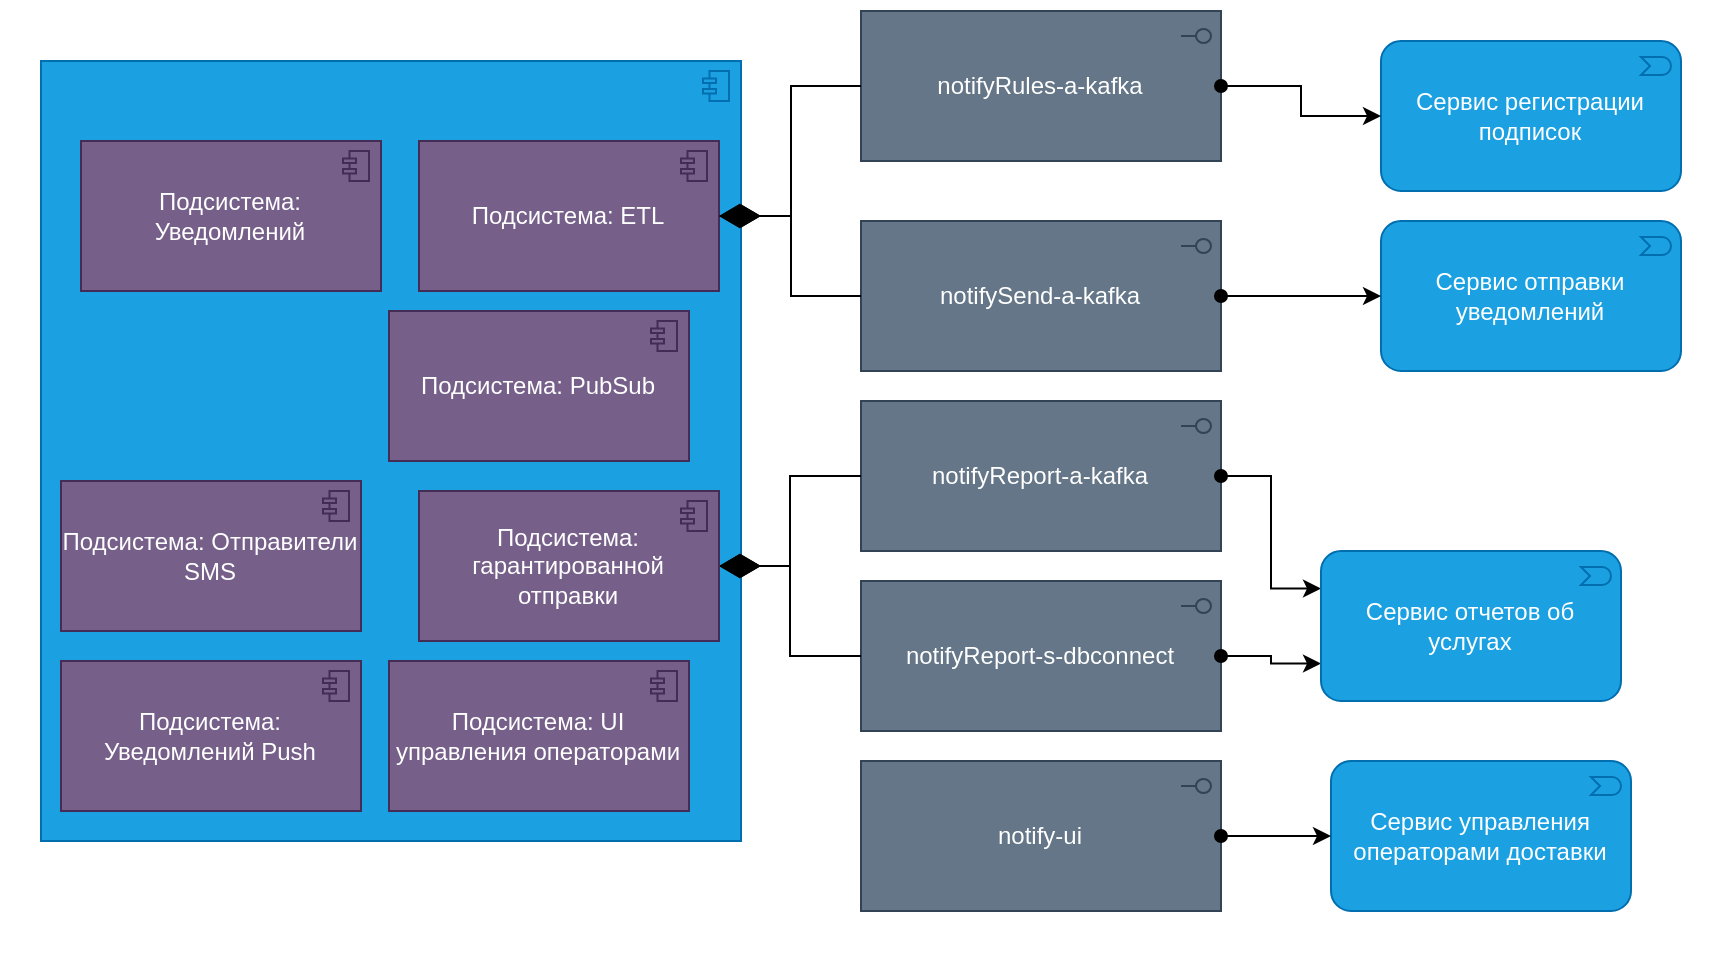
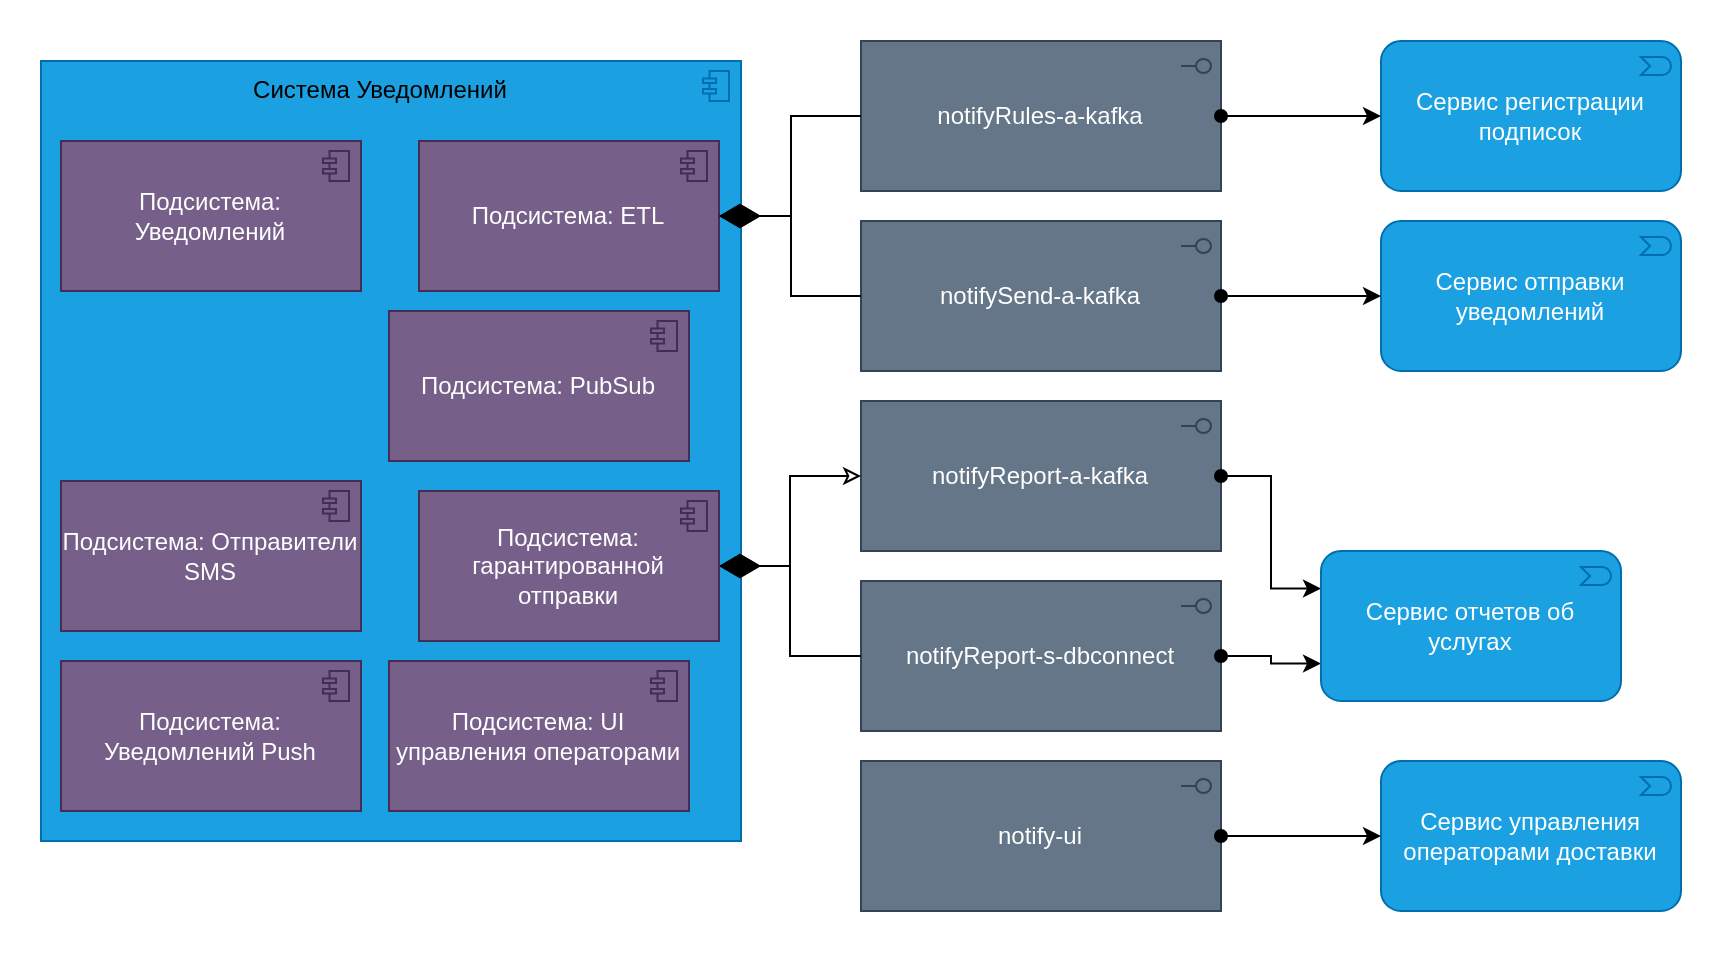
- <mxCell id="25" value="notifyRules-a-kafka" style="html=1;outlineConnect=0;whiteSpace=wrap;fillColor=#647687;shape=mxgraph.archimate3.application;appType=interface;archiType=square;fontColor=#ffffff;strokeColor=#314354;" vertex="1" parent="1"><mxGeometry x="430" y="5" width="180" height="75" as="geometry" /></mxCell>
+ <mxCell id="25" value="notifyRules-a-kafka" style="html=1;outlineConnect=0;whiteSpace=wrap;fillColor=#647687;shape=mxgraph.archimate3.application;appType=interface;archiType=square;fontColor=#ffffff;strokeColor=#314354;" vertex="1" parent="1"><mxGeometry x="430" y="20" width="180" height="75" as="geometry" /></mxCell>
+ <mxCell id="6" value="Система Уведомлений" style="text;html=1;strokeColor=none;fillColor=none;align=center;verticalAlign=middle;whiteSpace=wrap;rounded=0;" parent="1" vertex="1"><mxGeometry x="40" y="30" width="300" height="30" as="geometry" /></mxCell>
- <mxCell id="7" value="Подсистема: Уведомлений" style="html=1;outlineConnect=0;whiteSpace=wrap;fillColor=#76608a;shape=mxgraph.archimate3.application;appType=comp;archiType=square;strokeColor=#432D57;fontColor=#ffffff;" parent="1" vertex="1"><mxGeometry x="40" y="70" width="150" height="75" as="geometry" /></mxCell>
+ <mxCell id="7" value="Подсистема: Уведомлений" style="html=1;outlineConnect=0;whiteSpace=wrap;fillColor=#76608a;shape=mxgraph.archimate3.application;appType=comp;archiType=square;strokeColor=#432D57;fontColor=#ffffff;" parent="1" vertex="1"><mxGeometry x="30" y="70" width="150" height="75" as="geometry" /></mxCell>
- <mxCell id="11" value="" style="endArrow=none;html=1;rounded=0;exitX=1;exitY=0.5;exitDx=0;exitDy=0;exitPerimeter=0;entryX=0;entryY=0.5;entryDx=0;entryDy=0;entryPerimeter=0;endFill=0;startArrow=diamondThin;startFill=1;startSize=18;edgeStyle=orthogonalEdgeStyle;" parent="1" source="18" target="9" edge="1"><mxGeometry width="50" height="50" relative="1" as="geometry"><mxPoint x="360" y="254" as="sourcePoint" /><mxPoint x="450" y="148" as="targetPoint" /></mxGeometry></mxCell>
+ <mxCell id="11" value="" style="endArrow=classic;html=1;rounded=0;exitX=1;exitY=0.5;exitDx=0;exitDy=0;exitPerimeter=0;entryX=0;entryY=0.5;entryDx=0;entryDy=0;entryPerimeter=0;endFill=0;startArrow=diamondThin;startFill=1;startSize=18;edgeStyle=orthogonalEdgeStyle;" parent="1" source="18" target="9" edge="1"><mxGeometry width="50" height="50" relative="1" as="geometry"><mxPoint x="360" y="254" as="sourcePoint" /><mxPoint x="450" y="148" as="targetPoint" /></mxGeometry></mxCell>
- <mxCell id="22" value="Сервис управления операторами доставки" style="html=1;outlineConnect=0;whiteSpace=wrap;fillColor=#1ba1e2;shape=mxgraph.archimate3.application;appType=event;archiType=rounded;strokeColor=#006EAF;fontColor=#ffffff;" vertex="1" parent="1"><mxGeometry x="665" y="380" width="150" height="75" as="geometry" /></mxCell>
+ <mxCell id="22" value="Сервис управления операторами доставки" style="html=1;outlineConnect=0;whiteSpace=wrap;fillColor=#1ba1e2;shape=mxgraph.archimate3.application;appType=event;archiType=rounded;strokeColor=#006EAF;fontColor=#ffffff;" vertex="1" parent="1"><mxGeometry x="690" y="380" width="150" height="75" as="geometry" /></mxCell>
